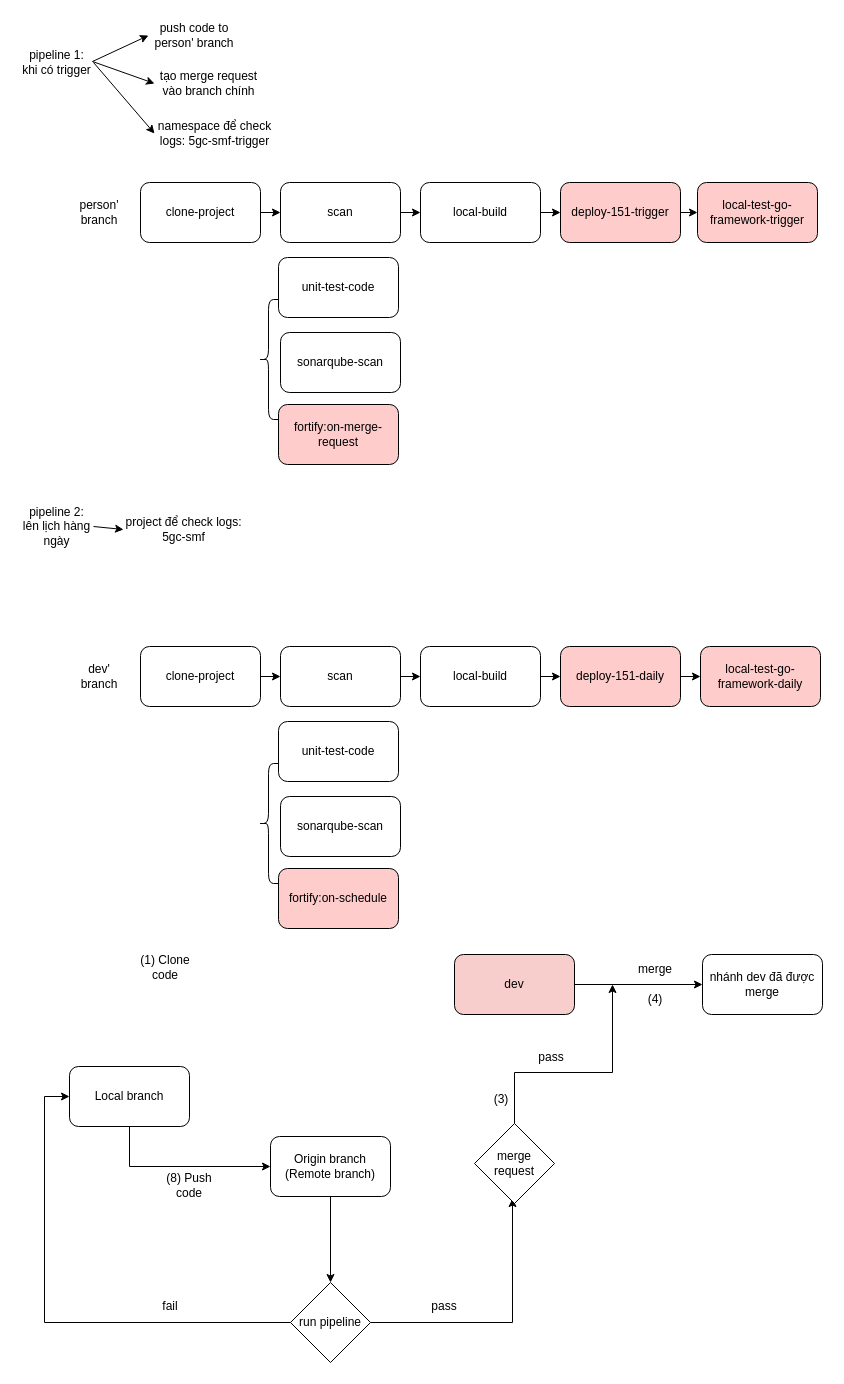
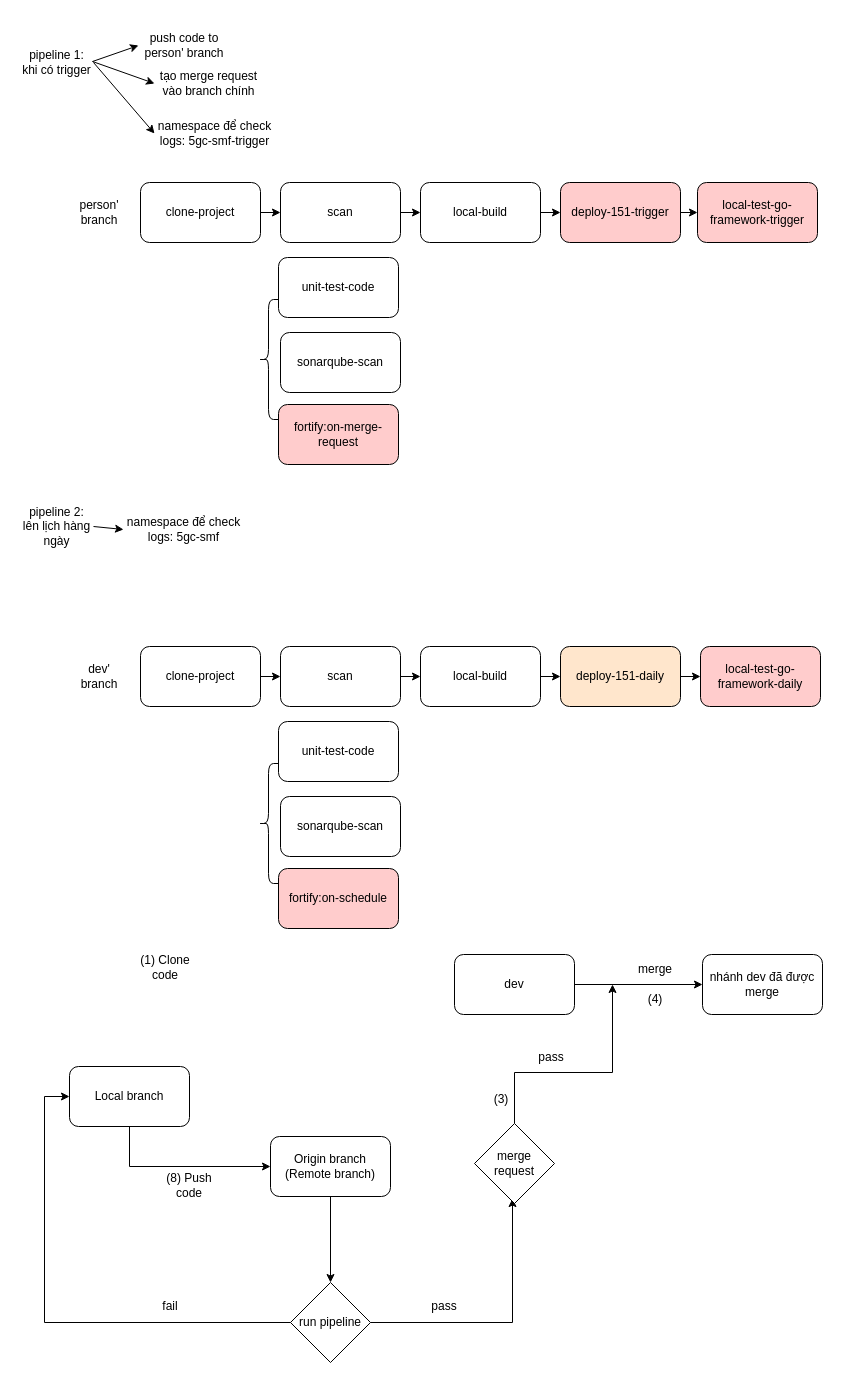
- <mxCell id="11" value="push code to person' branch" style="text;html=1;strokeColor=none;fillColor=none;align=center;verticalAlign=middle;whiteSpace=wrap;rounded=0;" parent="1" vertex="1"><mxGeometry x="148" y="20" width="92" height="30" as="geometry" /></mxCell>
+ <mxCell id="11" value="push code to person' branch" style="text;html=1;strokeColor=none;fillColor=none;align=center;verticalAlign=middle;whiteSpace=wrap;rounded=0;" parent="1" vertex="1"><mxGeometry x="138" y="30" width="92" height="30" as="geometry" /></mxCell>
- <mxCell id="27" value="project để check logs: 5gc-smf" style="text;html=1;strokeColor=none;fillColor=none;align=center;verticalAlign=middle;whiteSpace=wrap;rounded=0;" parent="1" vertex="1"><mxGeometry x="123" y="514" width="121" height="30" as="geometry" /></mxCell>
+ <mxCell id="27" value="namespace để check logs: 5gc-smf" style="text;html=1;strokeColor=none;fillColor=none;align=center;verticalAlign=middle;whiteSpace=wrap;rounded=0;" parent="1" vertex="1"><mxGeometry x="123" y="514" width="121" height="30" as="geometry" /></mxCell>
- <mxCell id="22" value="deploy-151-daily" style="rounded=1;whiteSpace=wrap;html=1;fillColor=#FFCCCC;" parent="1" vertex="1"><mxGeometry x="560" y="646" width="120" height="60" as="geometry" /></mxCell>
+ <mxCell id="22" value="deploy-151-daily" style="rounded=1;whiteSpace=wrap;html=1;fillColor=#ffe6cc;" parent="1" vertex="1"><mxGeometry x="560" y="646" width="120" height="60" as="geometry" /></mxCell>
- <mxCell id="40" value="dev" style="rounded=1;whiteSpace=wrap;html=1;fillColor=#f8cecc;" vertex="1" parent="1"><mxGeometry x="454" y="954" width="120" height="60" as="geometry" /></mxCell>
+ <mxCell id="40" value="dev" style="rounded=1;whiteSpace=wrap;html=1;" vertex="1" parent="1"><mxGeometry x="454" y="954" width="120" height="60" as="geometry" /></mxCell>
